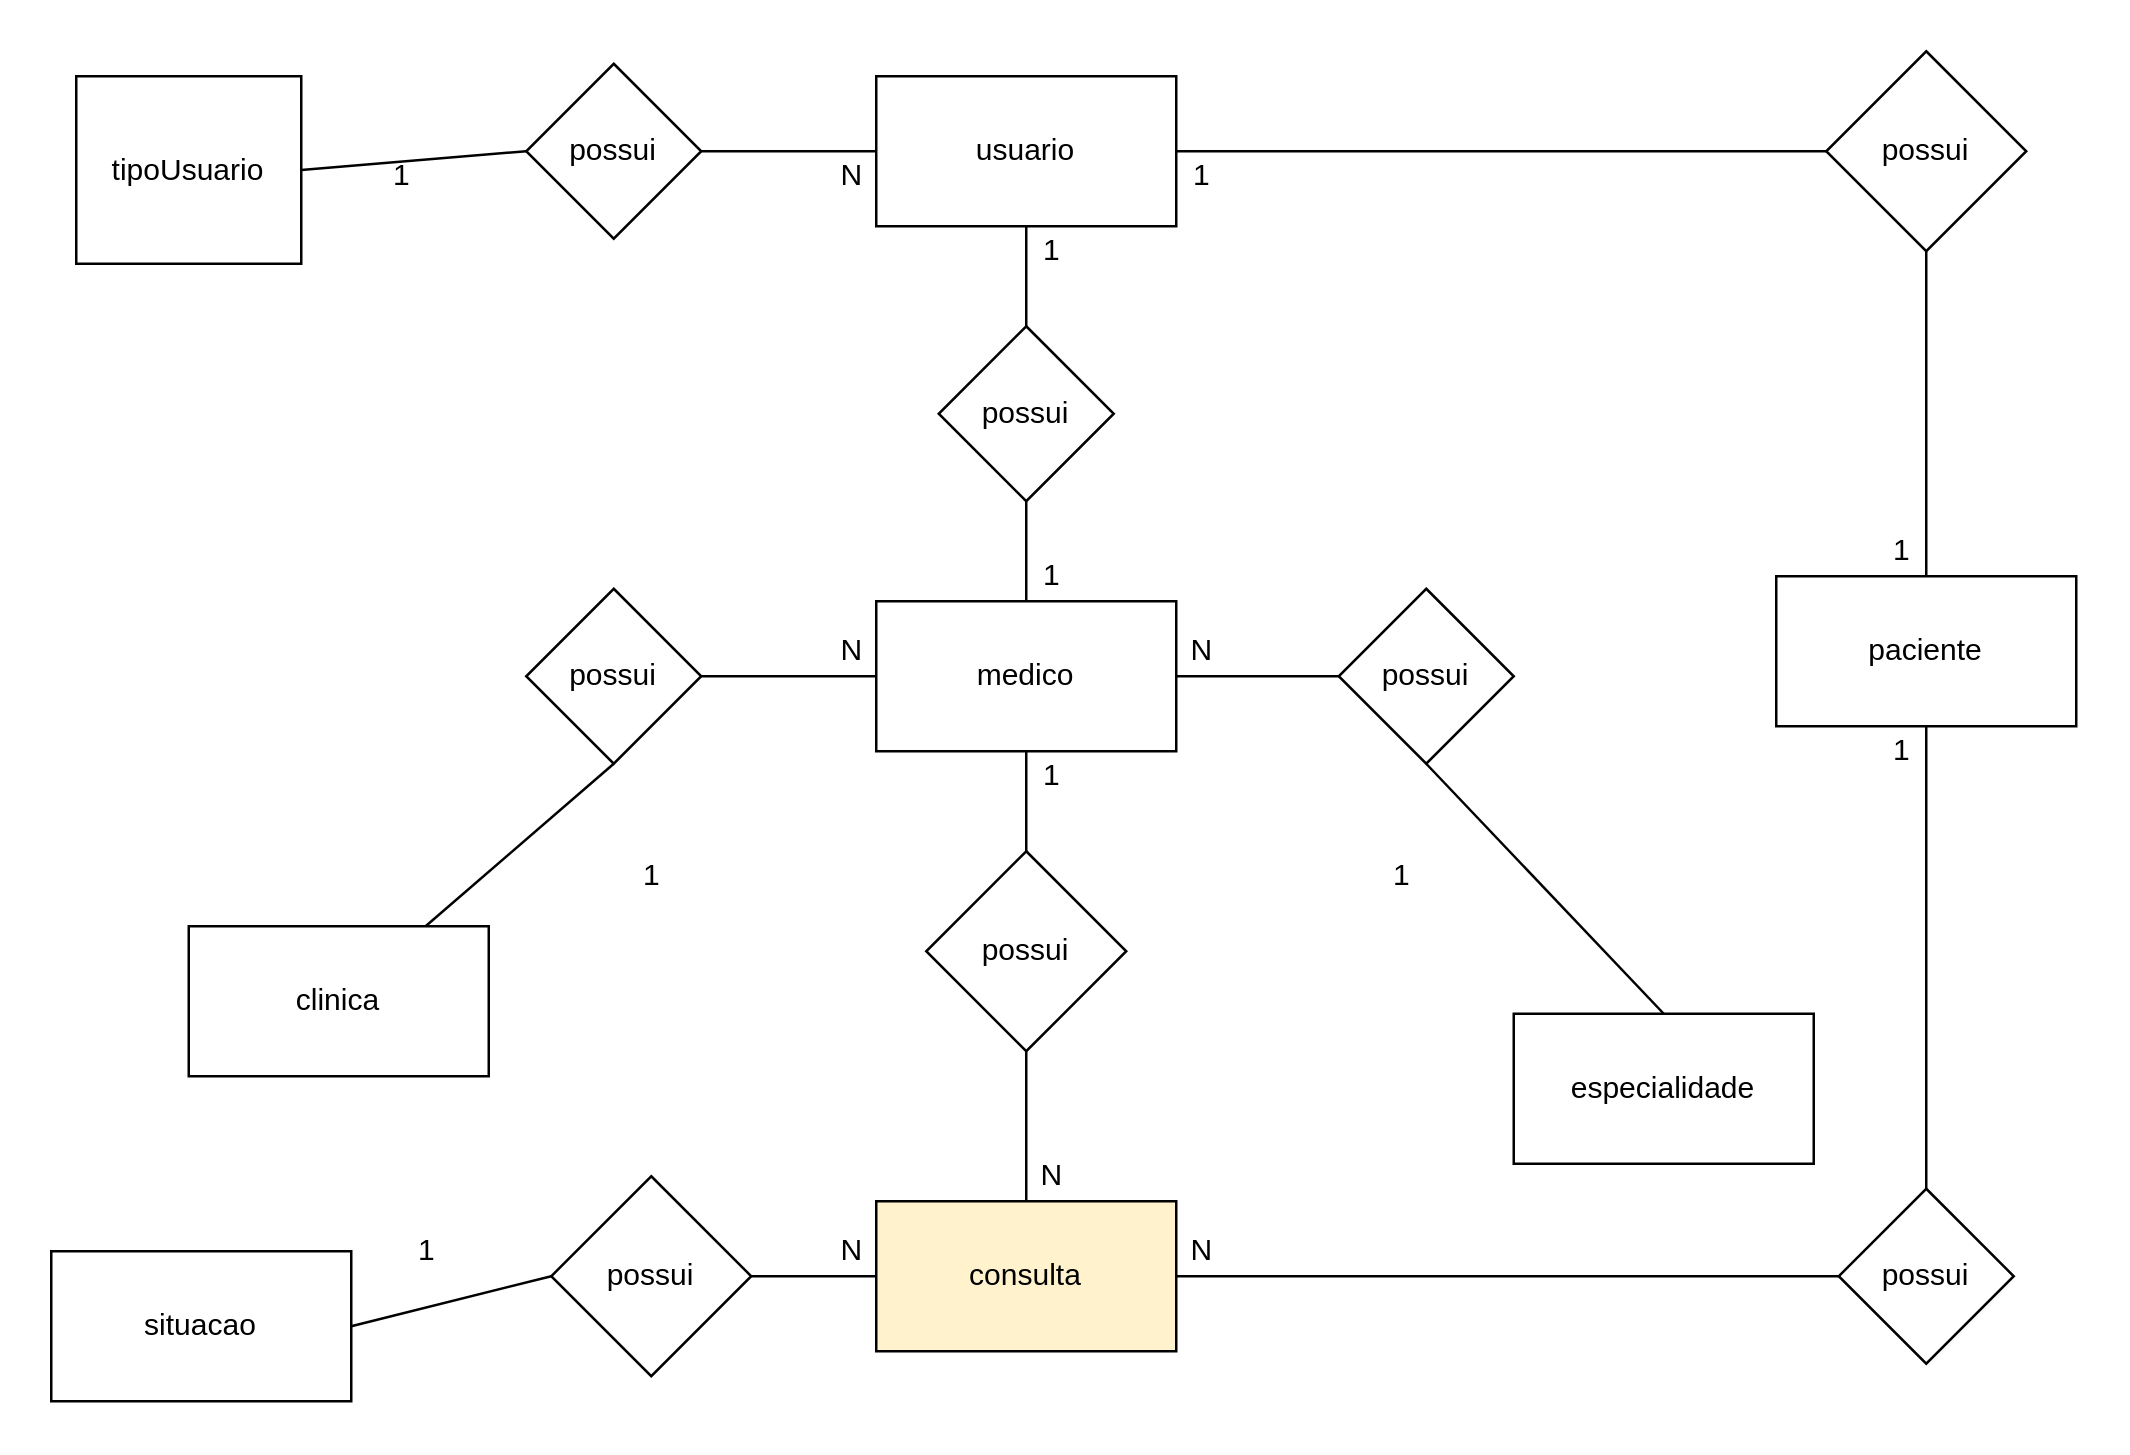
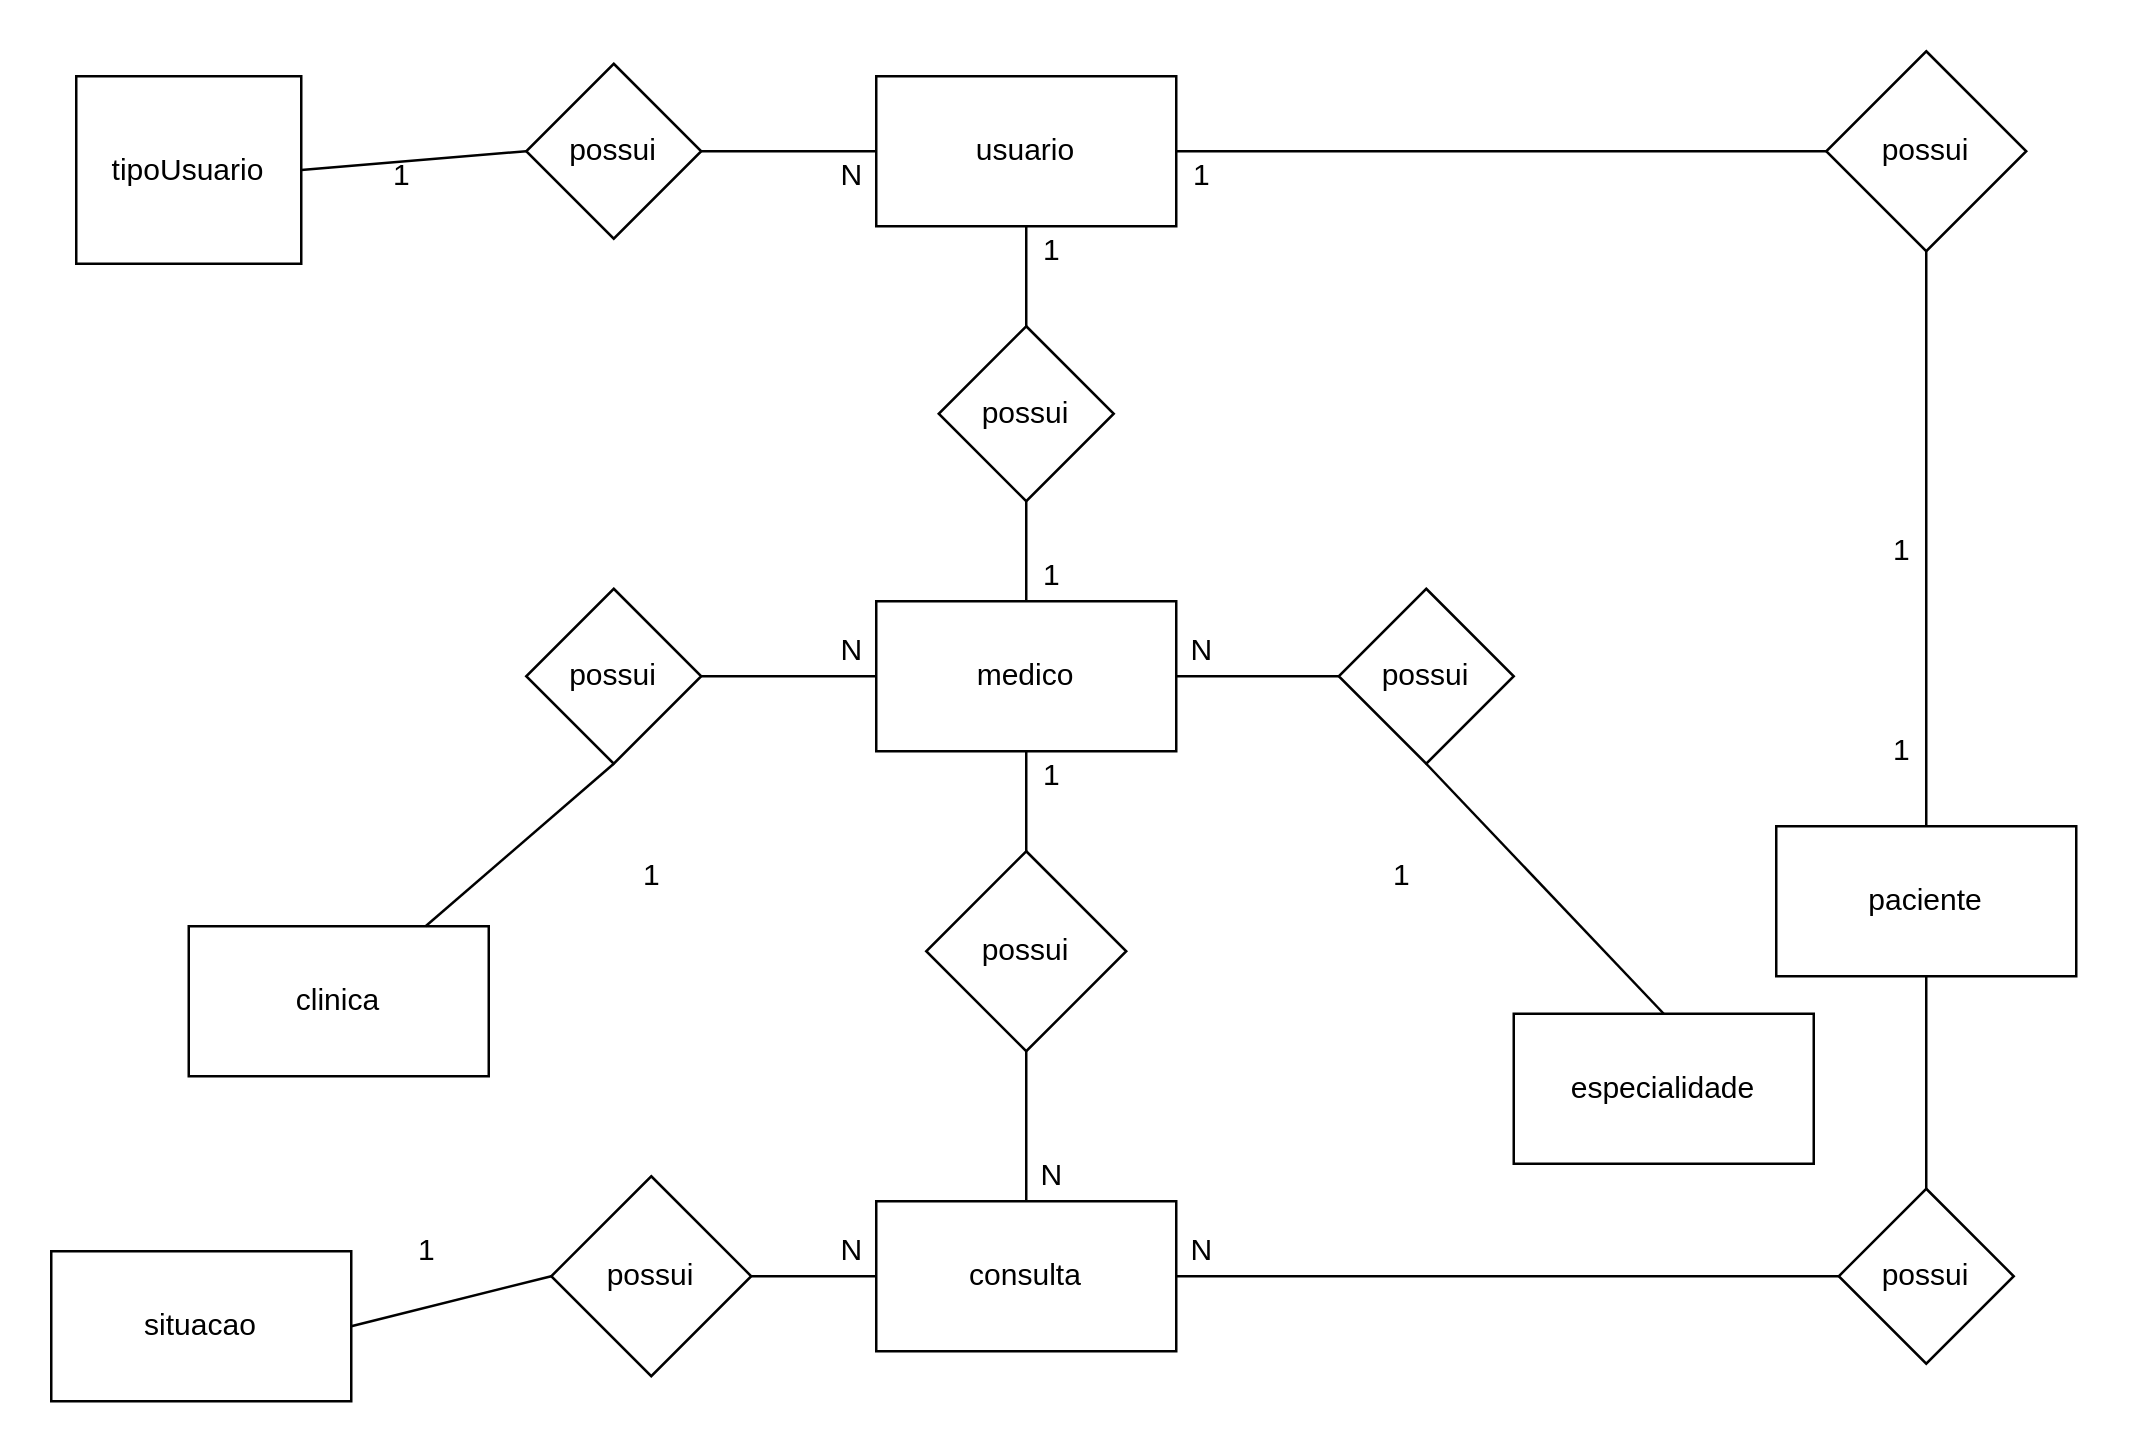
- <mxCell id="5" value="paciente" style="rounded=0;whiteSpace=wrap;html=1;" parent="1" vertex="1"><mxGeometry x="710" y="230" width="120" height="60" as="geometry" /></mxCell>
+ <mxCell id="5" value="paciente" style="rounded=0;whiteSpace=wrap;html=1;" parent="1" vertex="1"><mxGeometry x="710" y="330" width="120" height="60" as="geometry" /></mxCell>
- <mxCell id="3" value="consulta" style="rounded=0;whiteSpace=wrap;html=1;fillColor=#fff2cc;" parent="1" vertex="1"><mxGeometry x="350" y="480" width="120" height="60" as="geometry" /></mxCell>
+ <mxCell id="3" value="consulta" style="rounded=0;whiteSpace=wrap;html=1;" parent="1" vertex="1"><mxGeometry x="350" y="480" width="120" height="60" as="geometry" /></mxCell>
